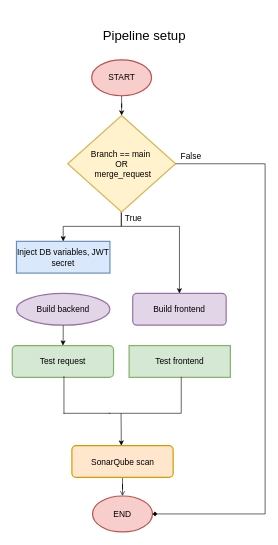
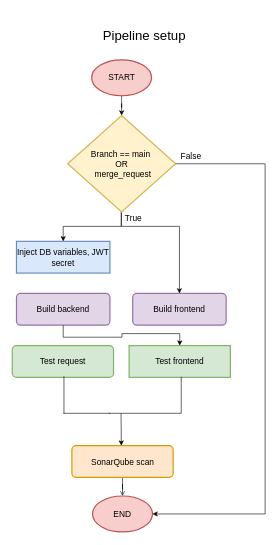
- <mxCell id="4" value="Build backend" style="ellipse;whiteSpace=wrap;html=1;absoluteArcSize=1;arcSize=14;strokeWidth=2;fontSize=14;fillColor=#e1d5e7;strokeColor=#9673a6;" vertex="1" parent="2"><mxGeometry x="7" y="87" width="156" height="53" as="geometry" /></mxCell>
+ <mxCell id="4" value="Build backend" style="rounded=1;whiteSpace=wrap;html=1;absoluteArcSize=1;arcSize=14;strokeWidth=2;fontSize=14;fillColor=#e1d5e7;strokeColor=#9673a6;" vertex="1" parent="2"><mxGeometry x="7" y="87" width="156" height="53" as="geometry" /></mxCell>
- <mxCell id="6" style="edgeStyle=orthogonalEdgeStyle;rounded=0;orthogonalLoop=1;jettySize=auto;html=1;exitX=0.5;exitY=1;exitDx=0;exitDy=0;fontSize=14;" edge="1" parent="2" source="4" target="5"><mxGeometry relative="1" as="geometry" /></mxCell>
+ <mxCell id="6" style="edgeStyle=orthogonalEdgeStyle;rounded=0;orthogonalLoop=1;jettySize=auto;html=1;exitX=0.5;exitY=1;exitDx=0;exitDy=0;fontSize=14;" edge="1" parent="2" source="4" target="9"><mxGeometry relative="1" as="geometry" /></mxCell>
- <mxCell id="26" style="edgeStyle=orthogonalEdgeStyle;rounded=0;orthogonalLoop=1;jettySize=auto;html=1;exitX=1;exitY=0.5;exitDx=0;exitDy=0;exitPerimeter=0;fontSize=14;entryX=1;entryY=0.5;entryDx=0;entryDy=0;entryPerimeter=0;endArrow=diamond;" edge="1" parent="1" source="16" target="25"><mxGeometry relative="1" as="geometry"><mxPoint x="442" y="837" as="targetPoint" /><Array as="points"><mxPoint x="442" y="273" /><mxPoint x="442" y="857" /></Array></mxGeometry></mxCell>
+ <mxCell id="26" style="edgeStyle=orthogonalEdgeStyle;rounded=0;orthogonalLoop=1;jettySize=auto;html=1;exitX=1;exitY=0.5;exitDx=0;exitDy=0;exitPerimeter=0;fontSize=14;entryX=1;entryY=0.5;entryDx=0;entryDy=0;entryPerimeter=0;" edge="1" parent="1" source="16" target="25"><mxGeometry relative="1" as="geometry"><mxPoint x="442" y="837" as="targetPoint" /><Array as="points"><mxPoint x="442" y="273" /><mxPoint x="442" y="857" /></Array></mxGeometry></mxCell>
